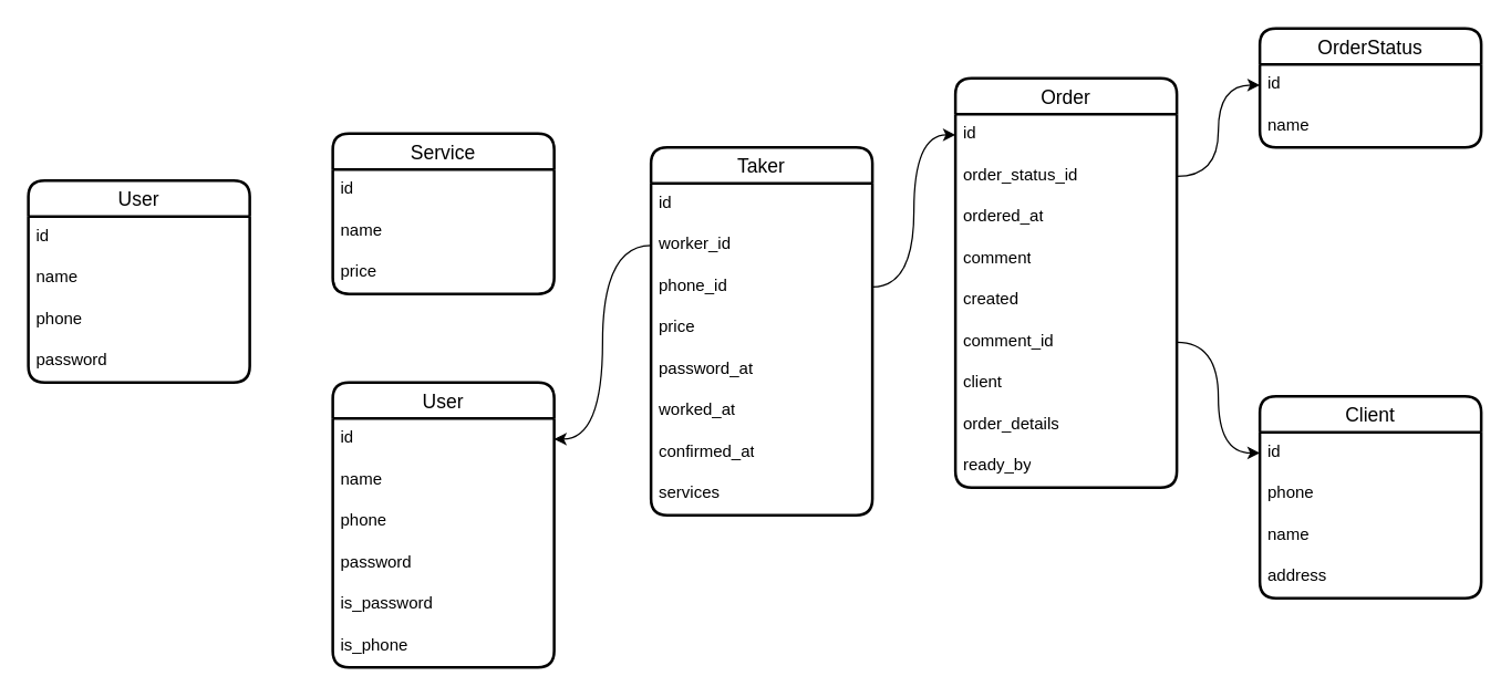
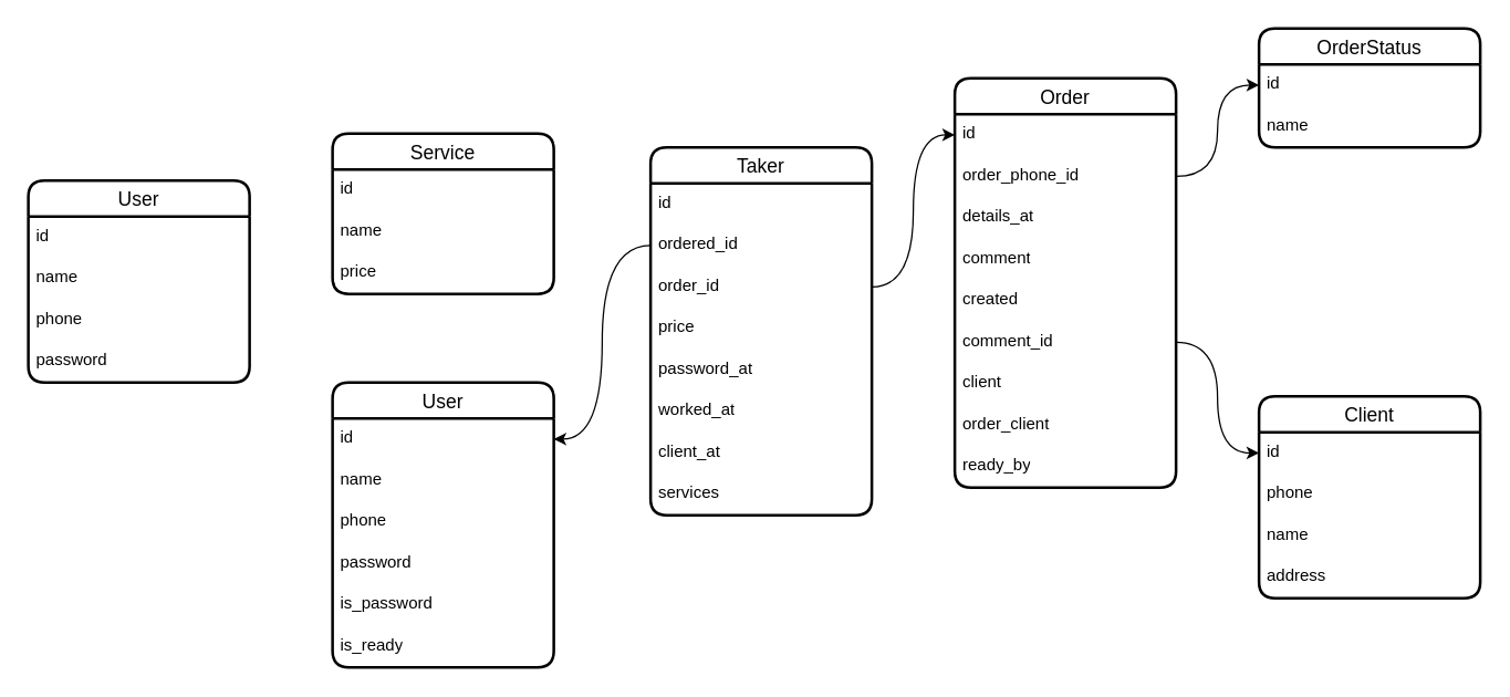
- <mxCell id="11" value="order_status_id" style="text;strokeColor=none;fillColor=none;spacingLeft=4;spacingRight=4;overflow=hidden;rotatable=0;points=[[0,0.5],[1,0.5]];portConstraint=eastwest;fontSize=12;whiteSpace=wrap;html=1;" parent="9" vertex="1"><mxGeometry y="56" width="160" height="30" as="geometry" /></mxCell>
+ <mxCell id="11" value="order_phone_id" style="text;strokeColor=none;fillColor=none;spacingLeft=4;spacingRight=4;overflow=hidden;rotatable=0;points=[[0,0.5],[1,0.5]];portConstraint=eastwest;fontSize=12;whiteSpace=wrap;html=1;" parent="9" vertex="1"><mxGeometry y="56" width="160" height="30" as="geometry" /></mxCell>
- <mxCell id="12" value="ordered_at" style="text;strokeColor=none;fillColor=none;spacingLeft=4;spacingRight=4;overflow=hidden;rotatable=0;points=[[0,0.5],[1,0.5]];portConstraint=eastwest;fontSize=12;whiteSpace=wrap;html=1;" parent="9" vertex="1"><mxGeometry y="86" width="160" height="30" as="geometry" /></mxCell>
+ <mxCell id="12" value="details_at" style="text;strokeColor=none;fillColor=none;spacingLeft=4;spacingRight=4;overflow=hidden;rotatable=0;points=[[0,0.5],[1,0.5]];portConstraint=eastwest;fontSize=12;whiteSpace=wrap;html=1;" parent="9" vertex="1"><mxGeometry y="86" width="160" height="30" as="geometry" /></mxCell>
- <mxCell id="40" value="worker_id" style="text;strokeColor=none;fillColor=none;spacingLeft=4;spacingRight=4;overflow=hidden;rotatable=0;points=[[0,0.5],[1,0.5]];portConstraint=eastwest;fontSize=12;whiteSpace=wrap;html=1;" parent="38" vertex="1"><mxGeometry y="56" width="160" height="30" as="geometry" /></mxCell>
+ <mxCell id="40" value="ordered_id" style="text;strokeColor=none;fillColor=none;spacingLeft=4;spacingRight=4;overflow=hidden;rotatable=0;points=[[0,0.5],[1,0.5]];portConstraint=eastwest;fontSize=12;whiteSpace=wrap;html=1;" parent="38" vertex="1"><mxGeometry y="56" width="160" height="30" as="geometry" /></mxCell>
- <mxCell id="41" value="phone_id" style="text;strokeColor=none;fillColor=none;spacingLeft=4;spacingRight=4;overflow=hidden;rotatable=0;points=[[0,0.5],[1,0.5]];portConstraint=eastwest;fontSize=12;whiteSpace=wrap;html=1;" parent="38" vertex="1"><mxGeometry y="86" width="160" height="30" as="geometry" /></mxCell>
+ <mxCell id="41" value="order_id" style="text;strokeColor=none;fillColor=none;spacingLeft=4;spacingRight=4;overflow=hidden;rotatable=0;points=[[0,0.5],[1,0.5]];portConstraint=eastwest;fontSize=12;whiteSpace=wrap;html=1;" parent="38" vertex="1"><mxGeometry y="86" width="160" height="30" as="geometry" /></mxCell>
- <mxCell id="17" value="order_details" style="text;strokeColor=none;fillColor=none;spacingLeft=4;spacingRight=4;overflow=hidden;rotatable=0;points=[[0,0.5],[1,0.5]];portConstraint=eastwest;fontSize=12;whiteSpace=wrap;html=1;" parent="9" vertex="1"><mxGeometry y="236" width="160" height="30" as="geometry" /></mxCell>
+ <mxCell id="17" value="order_client" style="text;strokeColor=none;fillColor=none;spacingLeft=4;spacingRight=4;overflow=hidden;rotatable=0;points=[[0,0.5],[1,0.5]];portConstraint=eastwest;fontSize=12;whiteSpace=wrap;html=1;" parent="9" vertex="1"><mxGeometry y="236" width="160" height="30" as="geometry" /></mxCell>
- <mxCell id="45" value="confirmed_at" style="text;strokeColor=none;fillColor=none;spacingLeft=4;spacingRight=4;overflow=hidden;rotatable=0;points=[[0,0.5],[1,0.5]];portConstraint=eastwest;fontSize=12;whiteSpace=wrap;html=1;" vertex="1" parent="38"><mxGeometry y="206" width="160" height="30" as="geometry" /></mxCell>
+ <mxCell id="45" value="client_at" style="text;strokeColor=none;fillColor=none;spacingLeft=4;spacingRight=4;overflow=hidden;rotatable=0;points=[[0,0.5],[1,0.5]];portConstraint=eastwest;fontSize=12;whiteSpace=wrap;html=1;" vertex="1" parent="38"><mxGeometry y="206" width="160" height="30" as="geometry" /></mxCell>
- <mxCell id="8" value="is_phone" style="text;strokeColor=none;fillColor=none;spacingLeft=4;spacingRight=4;overflow=hidden;rotatable=0;points=[[0,0.5],[1,0.5]];portConstraint=eastwest;fontSize=12;whiteSpace=wrap;html=1;" parent="2" vertex="1"><mxGeometry y="176" width="160" height="30" as="geometry" /></mxCell>
+ <mxCell id="8" value="is_ready" style="text;strokeColor=none;fillColor=none;spacingLeft=4;spacingRight=4;overflow=hidden;rotatable=0;points=[[0,0.5],[1,0.5]];portConstraint=eastwest;fontSize=12;whiteSpace=wrap;html=1;" parent="2" vertex="1"><mxGeometry y="176" width="160" height="30" as="geometry" /></mxCell>
